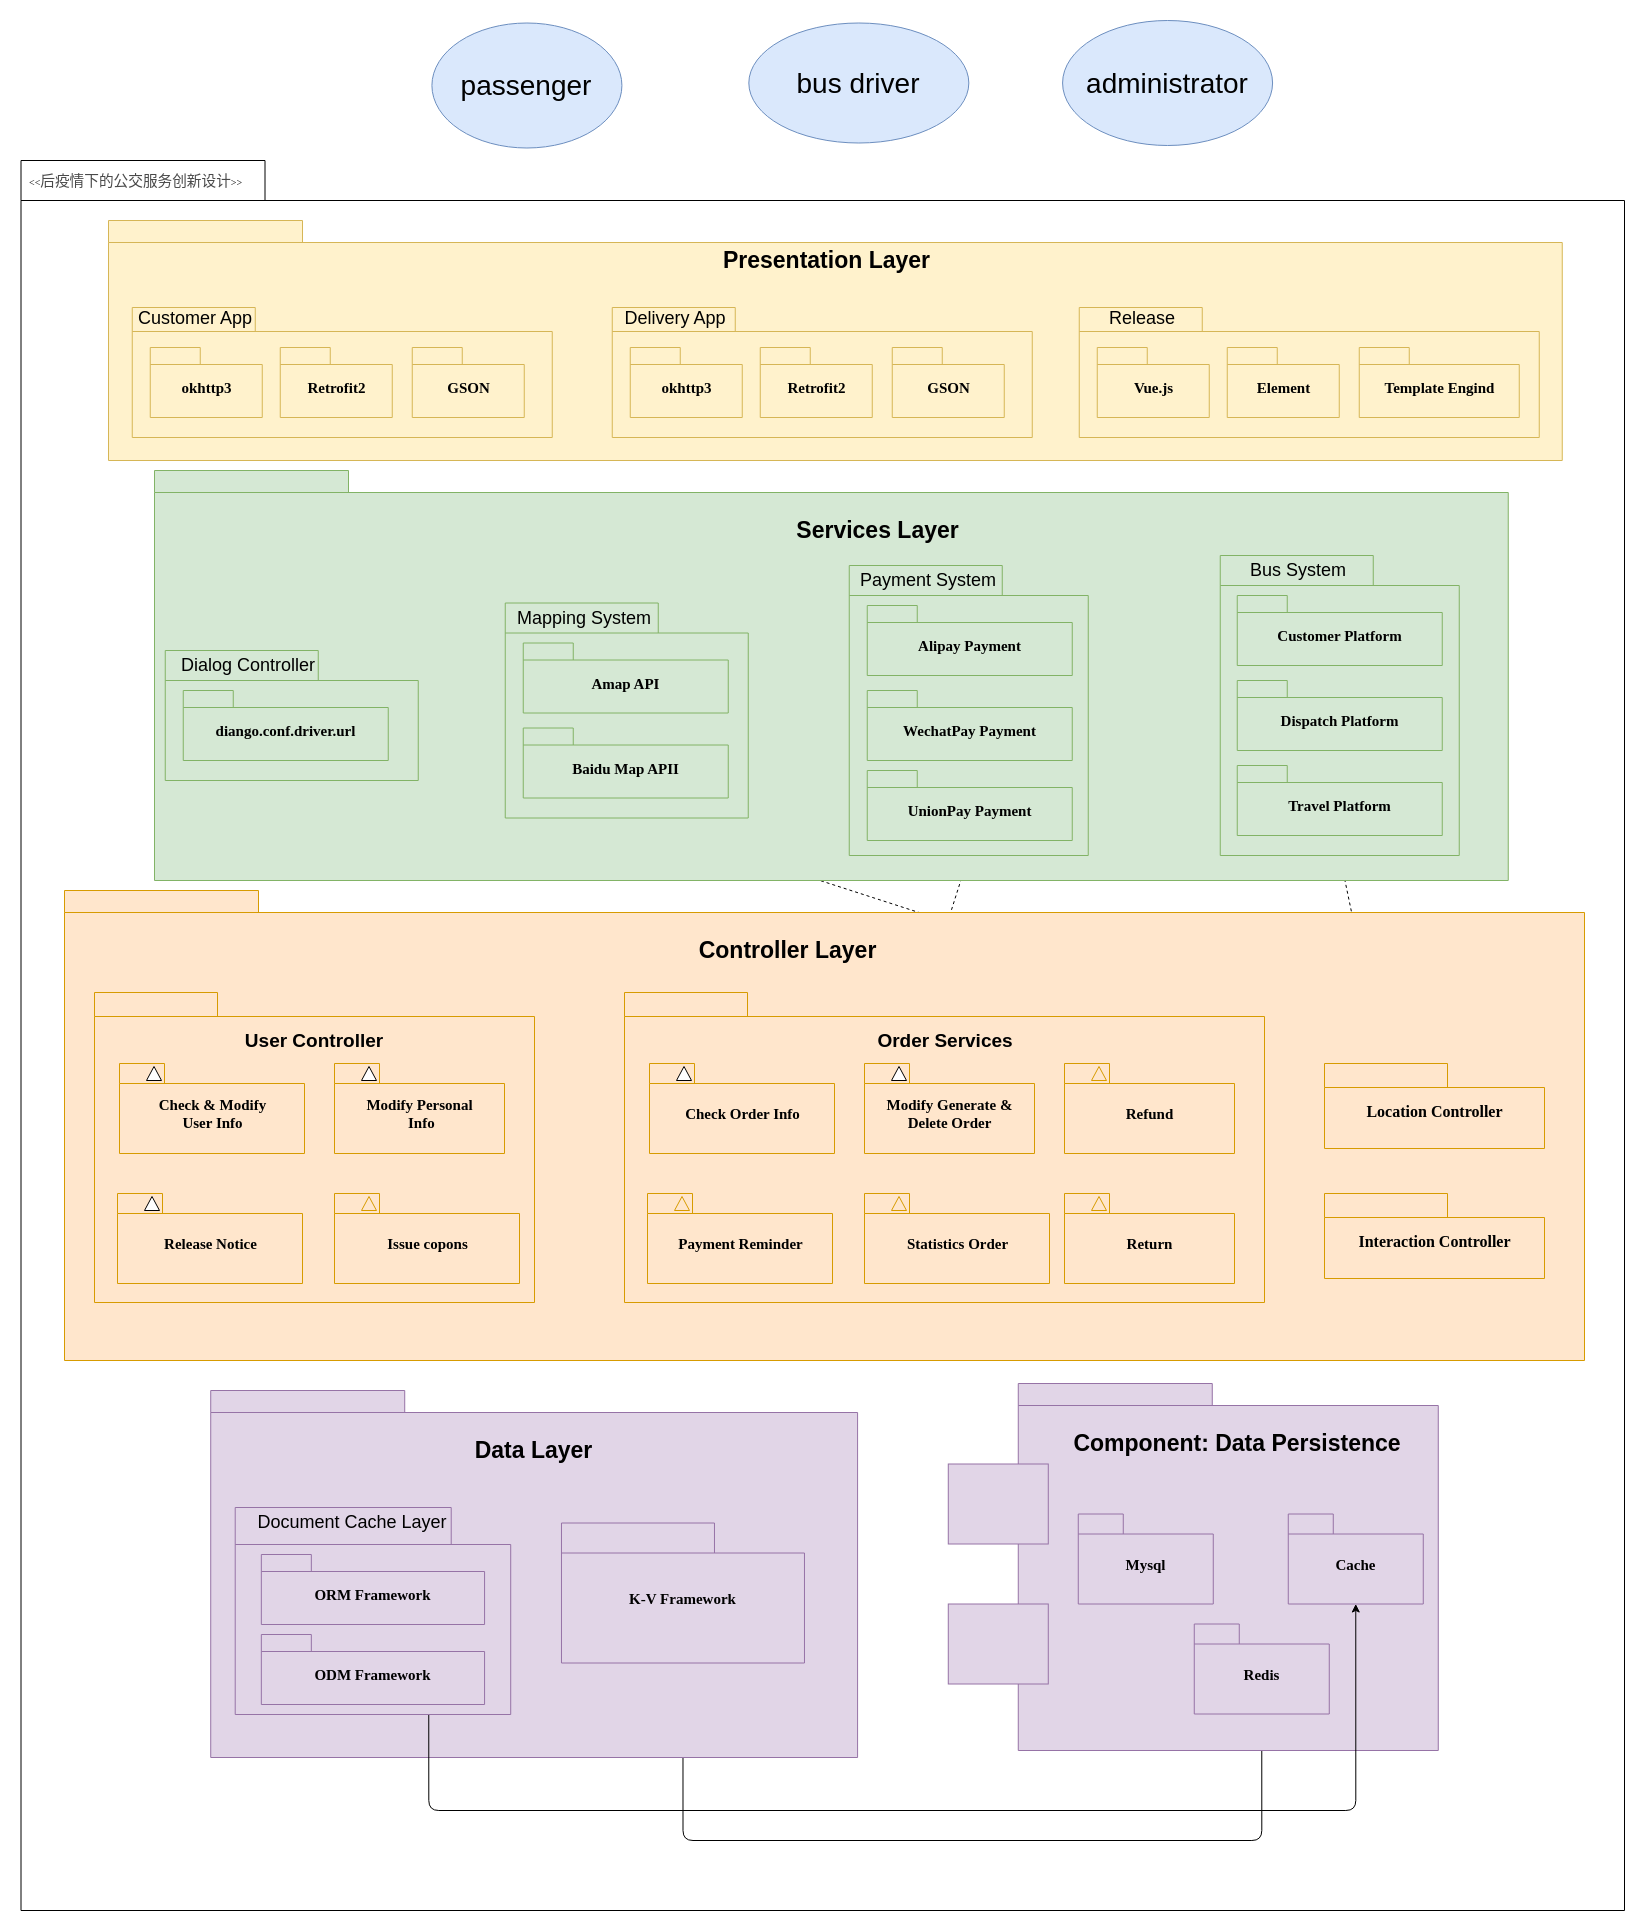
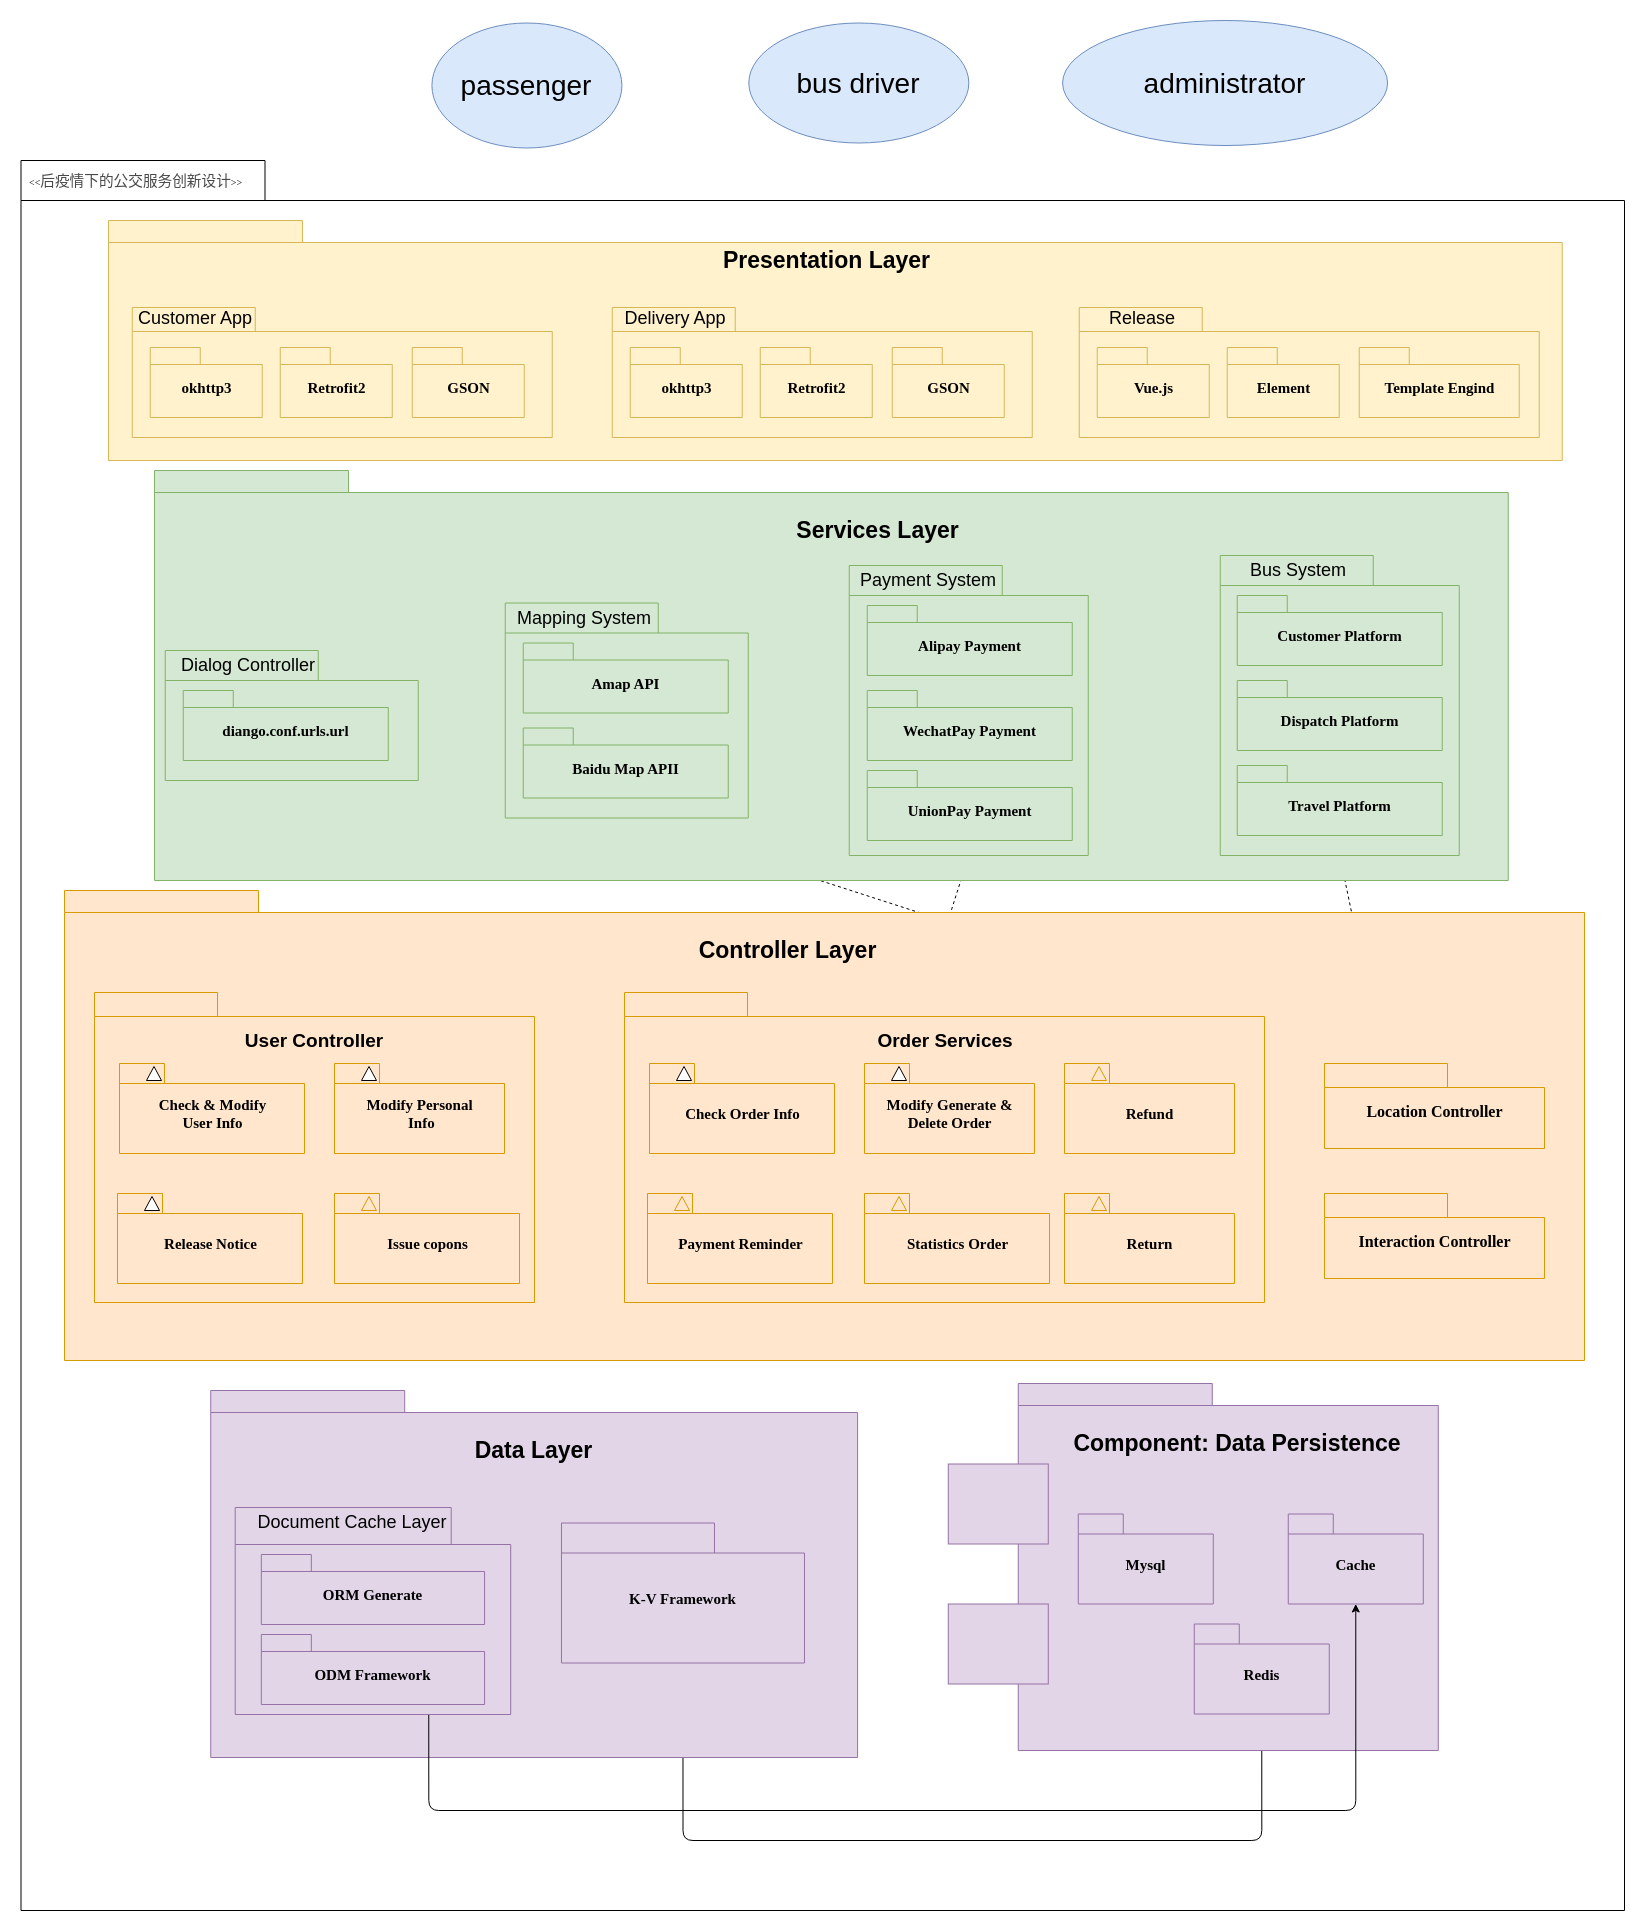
- <mxCell id="7" value="&lt;font style=&quot;font-size: 28px&quot;&gt;administrator&lt;/font&gt;" style="ellipse;whiteSpace=wrap;html=1;fillColor=#dae8fc;strokeColor=#6c8ebf;fontSize=18;" vertex="1" parent="1"><mxGeometry x="1062.08" y="20" width="210" height="125" as="geometry" /></mxCell>
+ <mxCell id="7" value="&lt;font style=&quot;font-size: 28px&quot;&gt;administrator&lt;/font&gt;" style="ellipse;whiteSpace=wrap;html=1;fillColor=#dae8fc;strokeColor=#6c8ebf;fontSize=18;" vertex="1" parent="1"><mxGeometry x="1062.08" y="20" width="325" height="125" as="geometry" /></mxCell>
- <mxCell id="50" value="&lt;font style=&quot;font-size: 15px&quot;&gt;diango.conf.driver.url&lt;/font&gt;" style="shape=folder;fontStyle=1;spacingTop=10;tabWidth=50;tabHeight=17;tabPosition=left;html=1;rounded=0;shadow=0;comic=0;labelBackgroundColor=none;strokeWidth=1;fontFamily=Verdana;fontSize=10;align=center;fillColor=#d5e8d4;strokeColor=#82b366;" vertex="1" parent="48"><mxGeometry x="25" y="40" width="205" height="70" as="geometry" /></mxCell>
+ <mxCell id="50" value="&lt;font style=&quot;font-size: 15px&quot;&gt;diango.conf.urls.url&lt;/font&gt;" style="shape=folder;fontStyle=1;spacingTop=10;tabWidth=50;tabHeight=17;tabPosition=left;html=1;rounded=0;shadow=0;comic=0;labelBackgroundColor=none;strokeWidth=1;fontFamily=Verdana;fontSize=10;align=center;fillColor=#d5e8d4;strokeColor=#82b366;" vertex="1" parent="48"><mxGeometry x="25" y="40" width="205" height="70" as="geometry" /></mxCell>
- <mxCell id="66" value="&lt;font style=&quot;font-size: 15px&quot;&gt;ORM Framework&lt;/font&gt;" style="shape=folder;fontStyle=1;spacingTop=10;tabWidth=50;tabHeight=17;tabPosition=left;html=1;rounded=0;shadow=0;comic=0;labelBackgroundColor=none;strokeWidth=1;fontFamily=Verdana;fontSize=10;align=center;fillColor=#e1d5e7;strokeColor=#9673a6;" vertex="1" parent="1"><mxGeometry x="260.843" y="1554" width="223.229" height="70" as="geometry" /></mxCell>
+ <mxCell id="66" value="&lt;font style=&quot;font-size: 15px&quot;&gt;ORM Generate&lt;/font&gt;" style="shape=folder;fontStyle=1;spacingTop=10;tabWidth=50;tabHeight=17;tabPosition=left;html=1;rounded=0;shadow=0;comic=0;labelBackgroundColor=none;strokeWidth=1;fontFamily=Verdana;fontSize=10;align=center;fillColor=#e1d5e7;strokeColor=#9673a6;" vertex="1" parent="1"><mxGeometry x="260.843" y="1554" width="223.229" height="70" as="geometry" /></mxCell>
